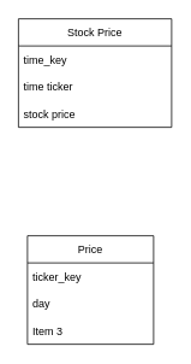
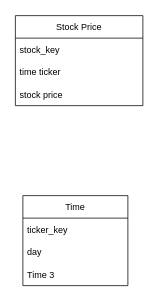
- <mxCell id="3" value="time_key" style="text;strokeColor=none;fillColor=none;align=left;verticalAlign=middle;spacingLeft=4;spacingRight=4;overflow=hidden;points=[[0,0.5],[1,0.5]];portConstraint=eastwest;rotatable=0;" vertex="1" parent="2"><mxGeometry y="30" width="170" height="30" as="geometry" /></mxCell>
+ <mxCell id="3" value="stock_key" style="text;strokeColor=none;fillColor=none;align=left;verticalAlign=middle;spacingLeft=4;spacingRight=4;overflow=hidden;points=[[0,0.5],[1,0.5]];portConstraint=eastwest;rotatable=0;" vertex="1" parent="2"><mxGeometry y="30" width="170" height="30" as="geometry" /></mxCell>
- <mxCell id="6" value="Price" style="swimlane;fontStyle=0;childLayout=stackLayout;horizontal=1;startSize=30;horizontalStack=0;resizeParent=1;resizeParentMax=0;resizeLast=0;collapsible=1;marginBottom=0;" vertex="1" parent="1"><mxGeometry x="30" y="260" width="140" height="120" as="geometry" /></mxCell>
+ <mxCell id="6" value="Time" style="swimlane;fontStyle=0;childLayout=stackLayout;horizontal=1;startSize=30;horizontalStack=0;resizeParent=1;resizeParentMax=0;resizeLast=0;collapsible=1;marginBottom=0;" vertex="1" parent="1"><mxGeometry x="30" y="260" width="140" height="120" as="geometry" /></mxCell>
- <mxCell id="9" value="Item 3" style="text;strokeColor=none;fillColor=none;align=left;verticalAlign=middle;spacingLeft=4;spacingRight=4;overflow=hidden;points=[[0,0.5],[1,0.5]];portConstraint=eastwest;rotatable=0;" vertex="1" parent="6"><mxGeometry y="90" width="140" height="30" as="geometry" /></mxCell>
+ <mxCell id="9" value="Time 3" style="text;strokeColor=none;fillColor=none;align=left;verticalAlign=middle;spacingLeft=4;spacingRight=4;overflow=hidden;points=[[0,0.5],[1,0.5]];portConstraint=eastwest;rotatable=0;" vertex="1" parent="6"><mxGeometry y="90" width="140" height="30" as="geometry" /></mxCell>
